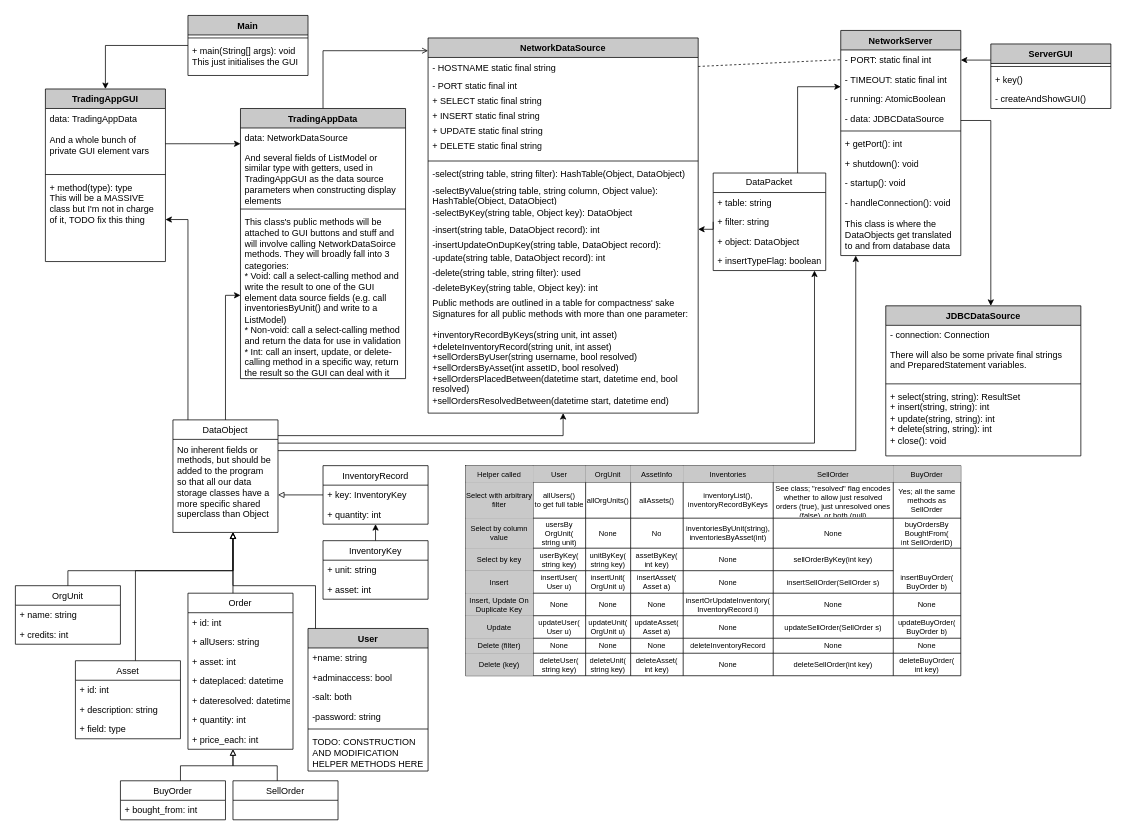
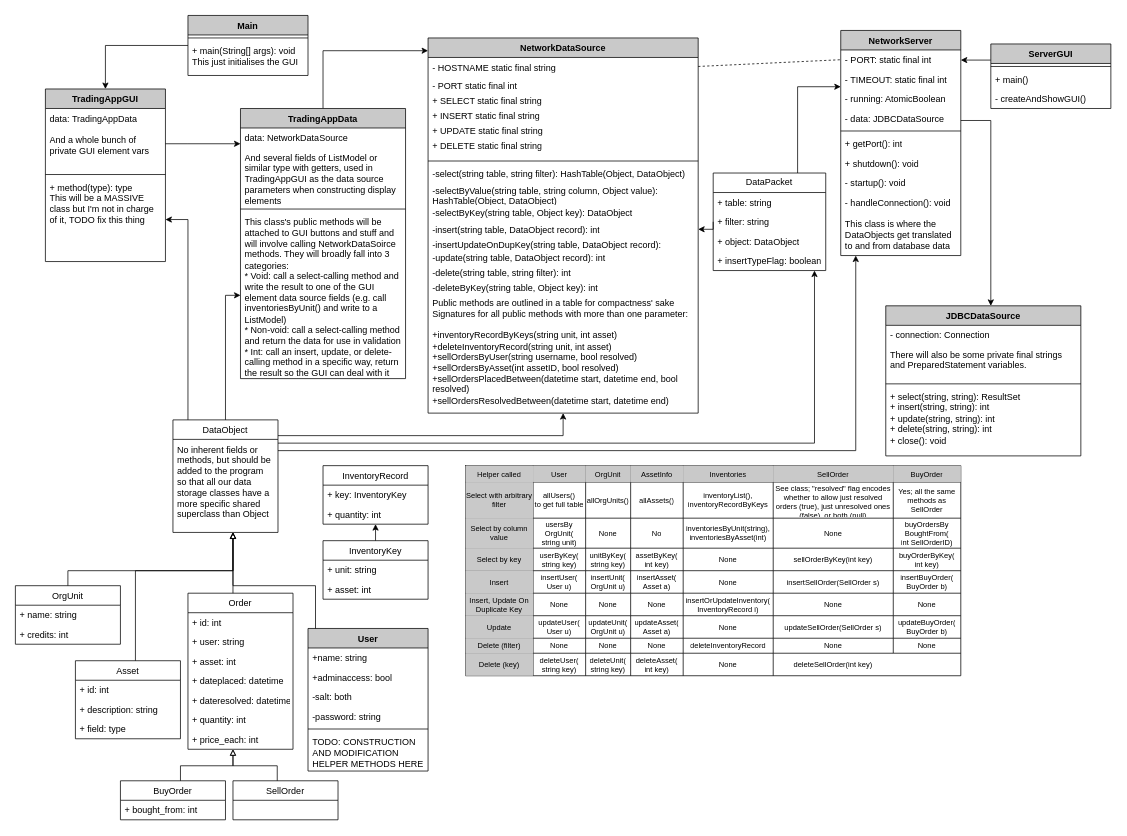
- <mxCell id="116" style="edgeStyle=orthogonalEdgeStyle;rounded=0;orthogonalLoop=1;jettySize=auto;html=1;exitX=0.5;exitY=0;exitDx=0;exitDy=0;entryX=0;entryY=0.034;entryDx=0;entryDy=0;entryPerimeter=0;fontSize=12;endArrow=open;endFill=1;" parent="1" source="117" target="2" edge="1"><mxGeometry relative="1" as="geometry" /></mxCell>
+ <mxCell id="116" style="edgeStyle=orthogonalEdgeStyle;rounded=0;orthogonalLoop=1;jettySize=auto;html=1;exitX=0.5;exitY=0;exitDx=0;exitDy=0;entryX=0;entryY=0.034;entryDx=0;entryDy=0;entryPerimeter=0;fontSize=12;endArrow=classic;endFill=1;" parent="1" source="117" target="2" edge="1"><mxGeometry relative="1" as="geometry" /></mxCell>
- <mxCell id="125" value="+ key()" style="text;strokeColor=none;fillColor=none;align=left;verticalAlign=top;spacingLeft=4;spacingRight=4;overflow=hidden;rotatable=0;points=[[0,0.5],[1,0.5]];portConstraint=eastwest;" parent="123" vertex="1"><mxGeometry y="34" width="160" height="26" as="geometry" /></mxCell>
+ <mxCell id="125" value="+ main()" style="text;strokeColor=none;fillColor=none;align=left;verticalAlign=top;spacingLeft=4;spacingRight=4;overflow=hidden;rotatable=0;points=[[0,0.5],[1,0.5]];portConstraint=eastwest;" parent="123" vertex="1"><mxGeometry y="34" width="160" height="26" as="geometry" /></mxCell>
- <mxCell id="16" value="-delete(string table, string filter): used" style="text;strokeColor=none;fillColor=none;align=left;verticalAlign=top;spacingLeft=4;spacingRight=4;overflow=hidden;rotatable=0;points=[[0,0.5],[1,0.5]];portConstraint=eastwest;whiteSpace=wrap;fontSize=12;" parent="2" vertex="1"><mxGeometry y="300" width="360" height="20" as="geometry" /></mxCell>
+ <mxCell id="16" value="-delete(string table, string filter): int" style="text;strokeColor=none;fillColor=none;align=left;verticalAlign=top;spacingLeft=4;spacingRight=4;overflow=hidden;rotatable=0;points=[[0,0.5],[1,0.5]];portConstraint=eastwest;whiteSpace=wrap;fontSize=12;" parent="2" vertex="1"><mxGeometry y="300" width="360" height="20" as="geometry" /></mxCell>
- <mxCell id="177" style="edgeStyle=orthogonalEdgeStyle;rounded=0;orthogonalLoop=1;jettySize=auto;html=1;fontSize=12;endArrow=block;endFill=0;" parent="1" target="140" edge="1" source="150"><mxGeometry relative="1" as="geometry"><mxPoint x="370" y="730" as="targetPoint" /><mxPoint x="430" y="698" as="sourcePoint" /><Array as="points"><mxPoint x="390" y="659" /><mxPoint x="390" y="659" /></Array></mxGeometry></mxCell>
+ <mxCell id="51" value="buyOrderByKey(&lt;br style=&quot;font-size: 10px;&quot;&gt;int key)" style="shape=partialRectangle;html=1;whiteSpace=wrap;connectable=0;fillColor=none;top=0;left=0;bottom=0;right=0;overflow=hidden;fontSize=10;" parent="44" vertex="1"><mxGeometry x="570" width="90" height="30" as="geometry" /></mxCell>
- <mxCell id="156" value="+ allUsers: string" style="text;strokeColor=none;fillColor=none;align=left;verticalAlign=top;spacingLeft=4;spacingRight=4;overflow=hidden;rotatable=0;points=[[0,0.5],[1,0.5]];portConstraint=eastwest;" parent="154" vertex="1"><mxGeometry y="52" width="140" height="26" as="geometry" /></mxCell>
+ <mxCell id="156" value="+ user: string" style="text;strokeColor=none;fillColor=none;align=left;verticalAlign=top;spacingLeft=4;spacingRight=4;overflow=hidden;rotatable=0;points=[[0,0.5],[1,0.5]];portConstraint=eastwest;" parent="154" vertex="1"><mxGeometry y="52" width="140" height="26" as="geometry" /></mxCell>
- <mxCell id="91" value="deleteBuyOrder(&lt;br style=&quot;font-size: 10px;&quot;&gt;int key)" style="shape=partialRectangle;html=1;whiteSpace=wrap;connectable=0;fillColor=none;top=0;left=0;bottom=0;right=0;overflow=hidden;fontSize=10;" parent="84" vertex="1"><mxGeometry x="570" width="90" height="30" as="geometry" /></mxCell>
